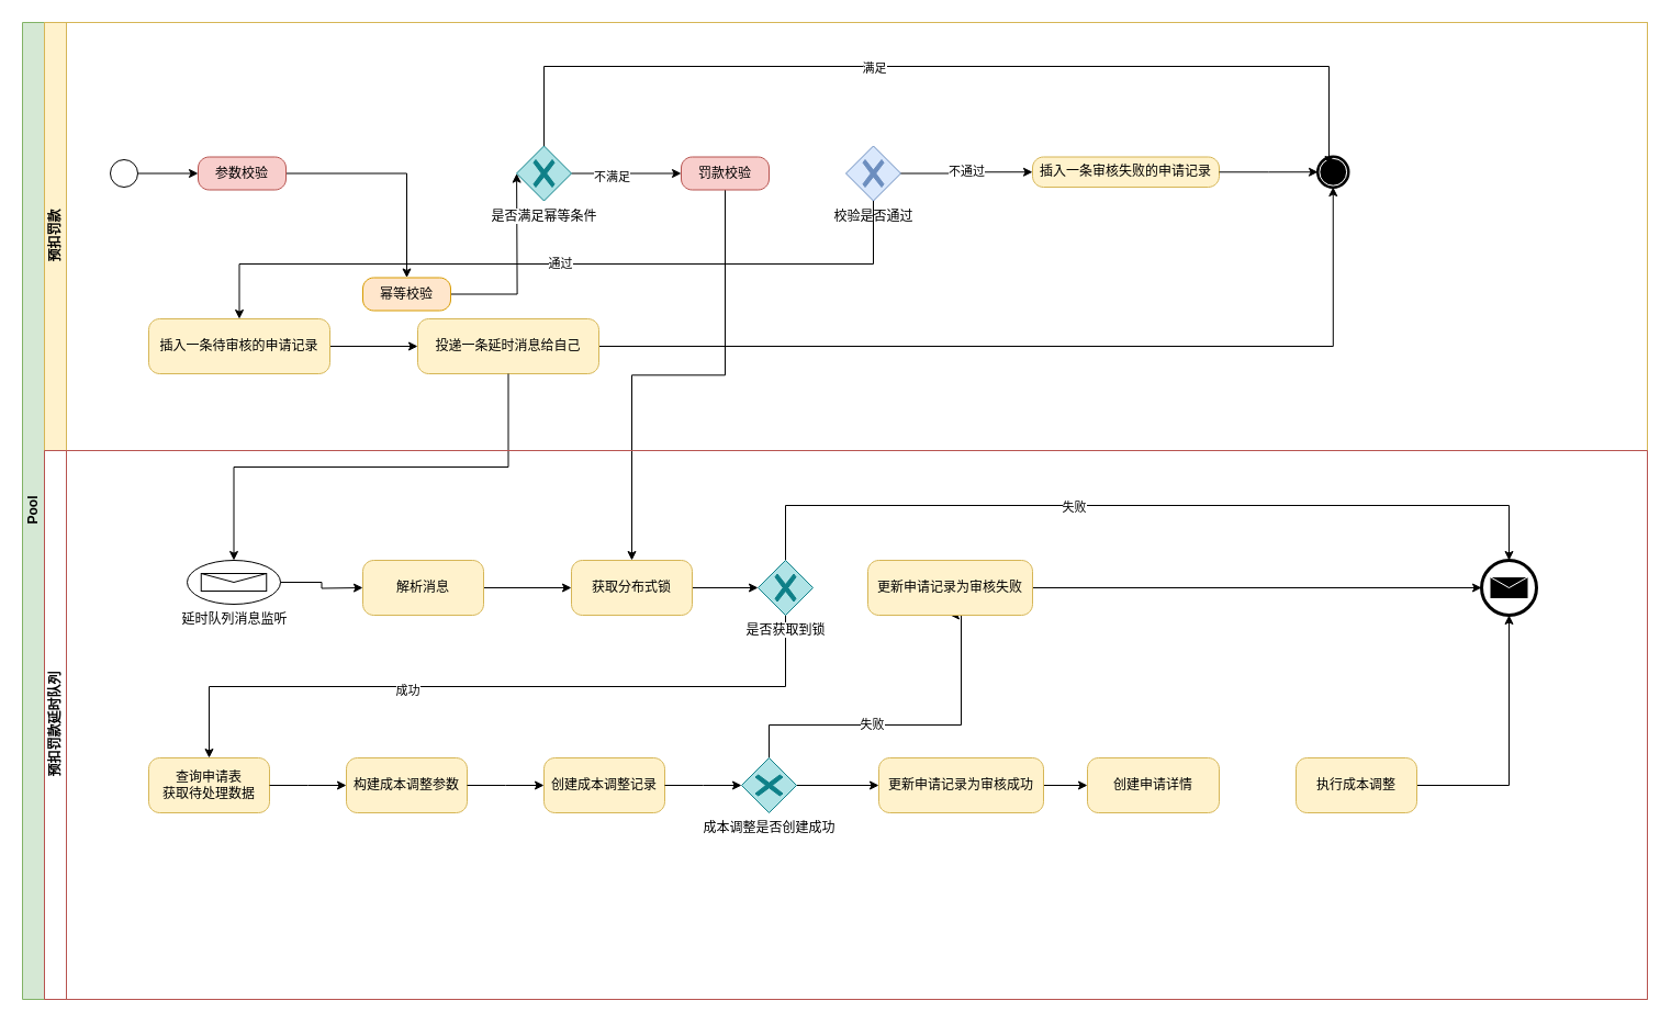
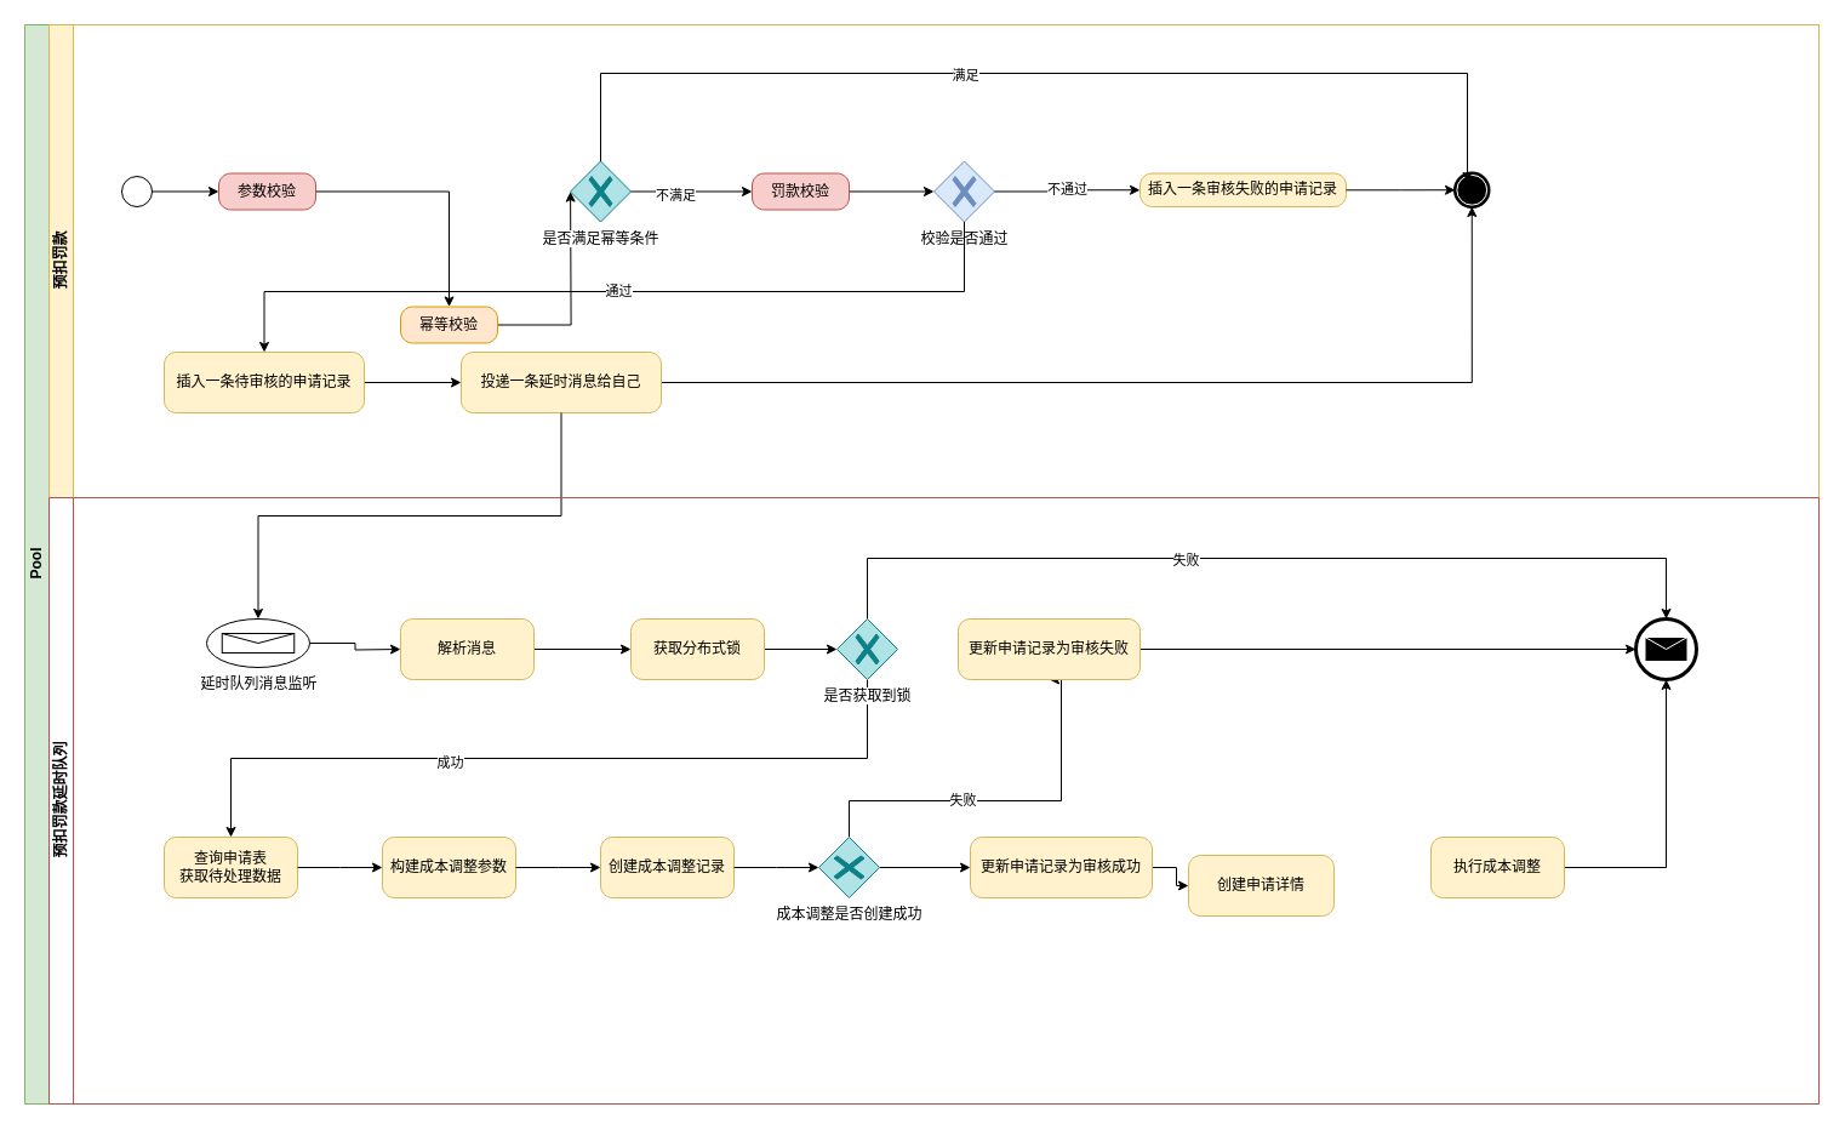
- <mxCell id="16" style="edgeStyle=orthogonalEdgeStyle;rounded=0;orthogonalLoop=1;jettySize=auto;html=1;" edge="1" parent="3" source="17" target="33"><mxGeometry relative="1" as="geometry" /></mxCell>
+ <mxCell id="16" style="edgeStyle=orthogonalEdgeStyle;rounded=0;orthogonalLoop=1;jettySize=auto;html=1;entryX=0;entryY=0.5;entryDx=0;entryDy=0;entryPerimeter=0;" edge="1" parent="3" source="17" target="14"><mxGeometry relative="1" as="geometry" /></mxCell>
- <mxCell id="52" value="创建申请详情" style="points=[[0.25,0,0],[0.5,0,0],[0.75,0,0],[1,0.25,0],[1,0.5,0],[1,0.75,0],[0.75,1,0],[0.5,1,0],[0.25,1,0],[0,0.75,0],[0,0.5,0],[0,0.25,0]];shape=mxgraph.bpmn.task;whiteSpace=wrap;rectStyle=rounded;size=10;taskMarker=abstract;fillColor=#fff2cc;strokeColor=#d6b656;" vertex="1" parent="28"><mxGeometry x="950" y="280" width="120" height="50" as="geometry" /></mxCell>
+ <mxCell id="52" value="创建申请详情" style="points=[[0.25,0,0],[0.5,0,0],[0.75,0,0],[1,0.25,0],[1,0.5,0],[1,0.75,0],[0.75,1,0],[0.5,1,0],[0.25,1,0],[0,0.75,0],[0,0.5,0],[0,0.25,0]];shape=mxgraph.bpmn.task;whiteSpace=wrap;rectStyle=rounded;size=10;taskMarker=abstract;fillColor=#fff2cc;strokeColor=#d6b656;" vertex="1" parent="28"><mxGeometry x="940" y="295" width="120" height="50" as="geometry" /></mxCell>
